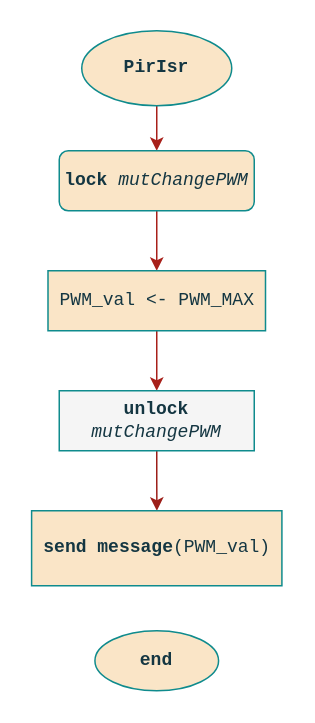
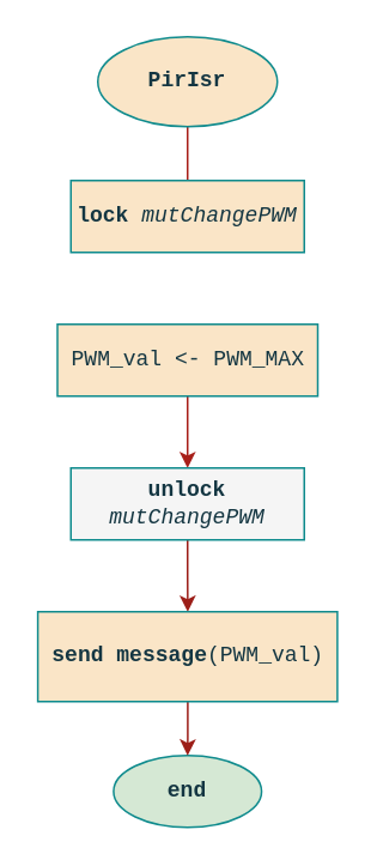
- <mxCell id="2" style="edgeStyle=orthogonalEdgeStyle;curved=0;rounded=1;sketch=0;orthogonalLoop=1;jettySize=auto;html=1;entryX=0.5;entryY=0;entryDx=0;entryDy=0;fontColor=#143642;strokeColor=#A8201A;fillColor=#FAE5C7;" parent="1" source="3" target="5" edge="1"><mxGeometry relative="1" as="geometry" /></mxCell>
+ <mxCell id="2" style="edgeStyle=orthogonalEdgeStyle;curved=0;rounded=1;sketch=0;orthogonalLoop=1;jettySize=auto;html=1;entryX=0.5;entryY=0;entryDx=0;entryDy=0;fontColor=#143642;strokeColor=#A8201A;fillColor=#FAE5C7;endArrow=none;" parent="1" source="3" target="5" edge="1"><mxGeometry relative="1" as="geometry" /></mxCell>
- <mxCell id="5" value="&lt;div&gt;&lt;b&gt;lock&lt;/b&gt;&lt;i&gt; mutChangePWM&lt;/i&gt;&lt;br&gt;&lt;/div&gt;" style="whiteSpace=wrap;html=1;sketch=0;fontColor=#143642;strokeColor=#0F8B8D;fillColor=#FAE5C7;fontFamily=Courier New;rounded=1;" parent="1" vertex="1"><mxGeometry x="39" y="100" width="130" height="40" as="geometry" /></mxCell>
+ <mxCell id="5" value="&lt;div&gt;&lt;b&gt;lock&lt;/b&gt;&lt;i&gt; mutChangePWM&lt;/i&gt;&lt;br&gt;&lt;/div&gt;" style="rounded=0;whiteSpace=wrap;html=1;sketch=0;fontColor=#143642;strokeColor=#0F8B8D;fillColor=#FAE5C7;fontFamily=Courier New;" parent="1" vertex="1"><mxGeometry x="39" y="100" width="130" height="40" as="geometry" /></mxCell>
- <mxCell id="4" style="edgeStyle=orthogonalEdgeStyle;curved=0;rounded=1;sketch=0;orthogonalLoop=1;jettySize=auto;html=1;fontColor=#143642;strokeColor=#A8201A;fillColor=#FAE5C7;" parent="1" source="5" target="7" edge="1"><mxGeometry relative="1" as="geometry" /></mxCell>
+ <mxCell id="11" value="" style="edgeStyle=orthogonalEdgeStyle;rounded=0;orthogonalLoop=1;jettySize=auto;html=1;fontColor=#9C1E18;strokeColor=#9C1E18;" edge="1" parent="1" source="12" target="10"><mxGeometry relative="1" as="geometry" /></mxCell>
- <mxCell id="10" value="&lt;b&gt;end&lt;/b&gt;" style="ellipse;whiteSpace=wrap;html=1;rounded=0;sketch=0;fontFamily=Courier New;fontColor=#143642;strokeColor=#0F8B8D;fillColor=#FAE5C7;" parent="1" vertex="1"><mxGeometry x="62.79" y="420" width="82.43" height="40" as="geometry" /></mxCell>
+ <mxCell id="10" value="&lt;b&gt;end&lt;/b&gt;" style="ellipse;whiteSpace=wrap;html=1;rounded=0;sketch=0;fontFamily=Courier New;fontColor=#143642;strokeColor=#0F8B8D;fillColor=#d5e8d4;" parent="1" vertex="1"><mxGeometry x="62.79" y="420" width="82.43" height="40" as="geometry" /></mxCell>
